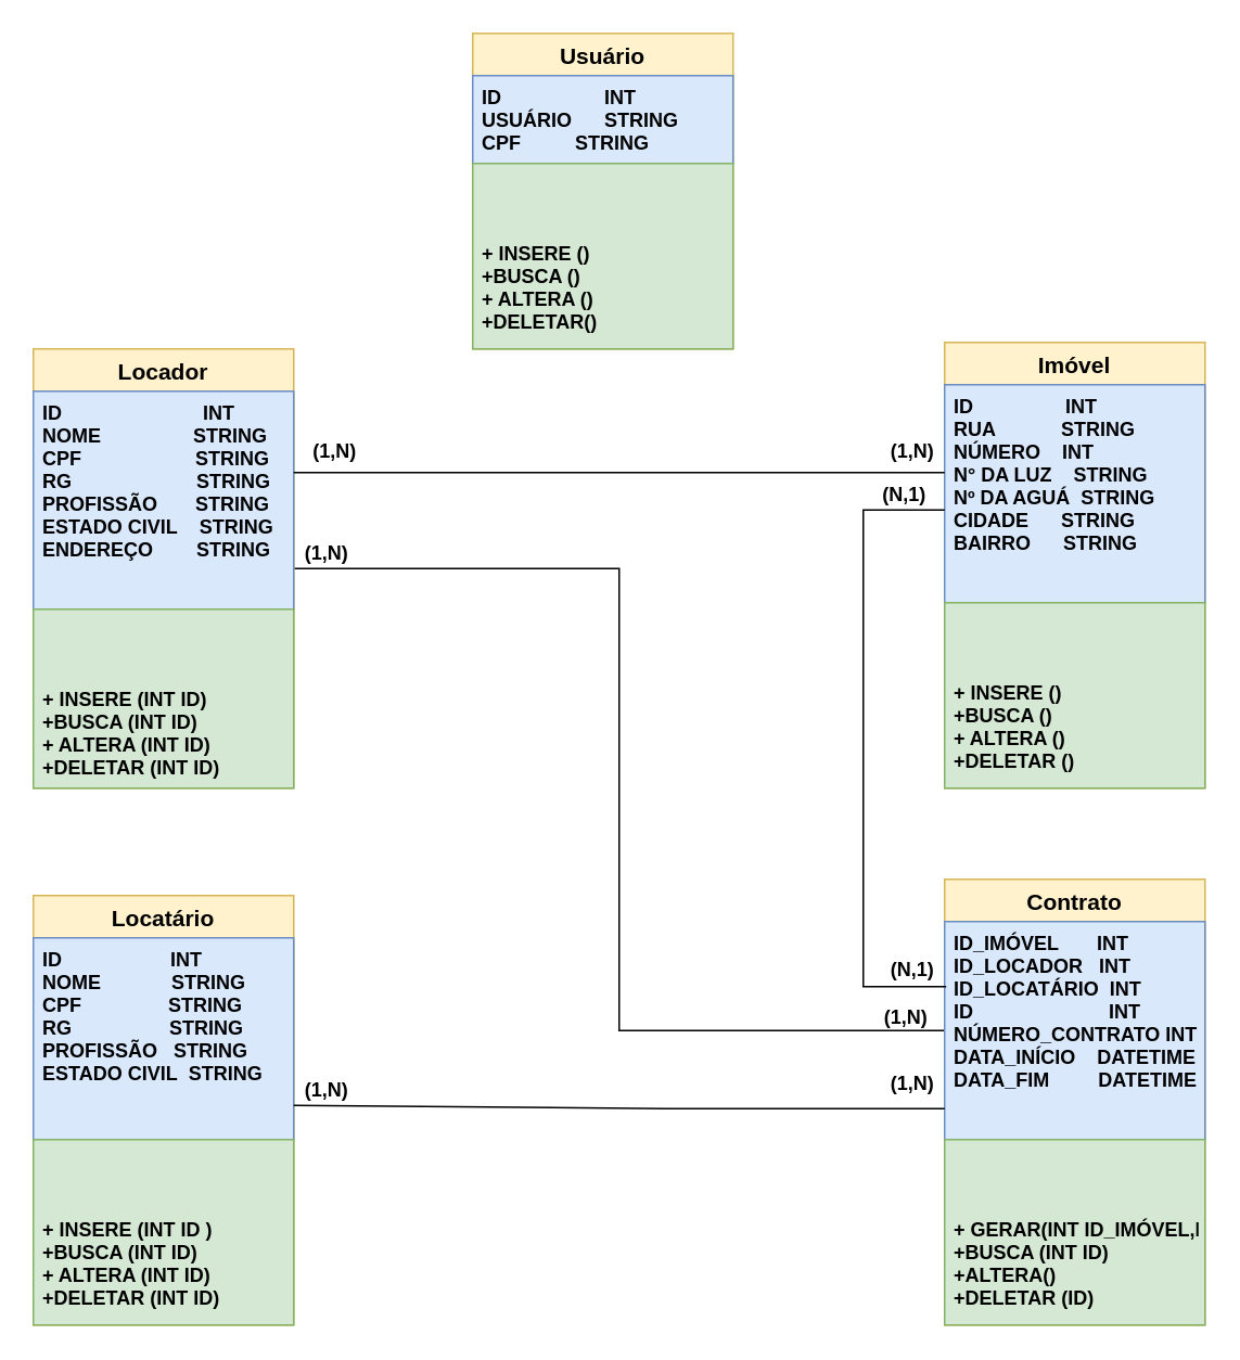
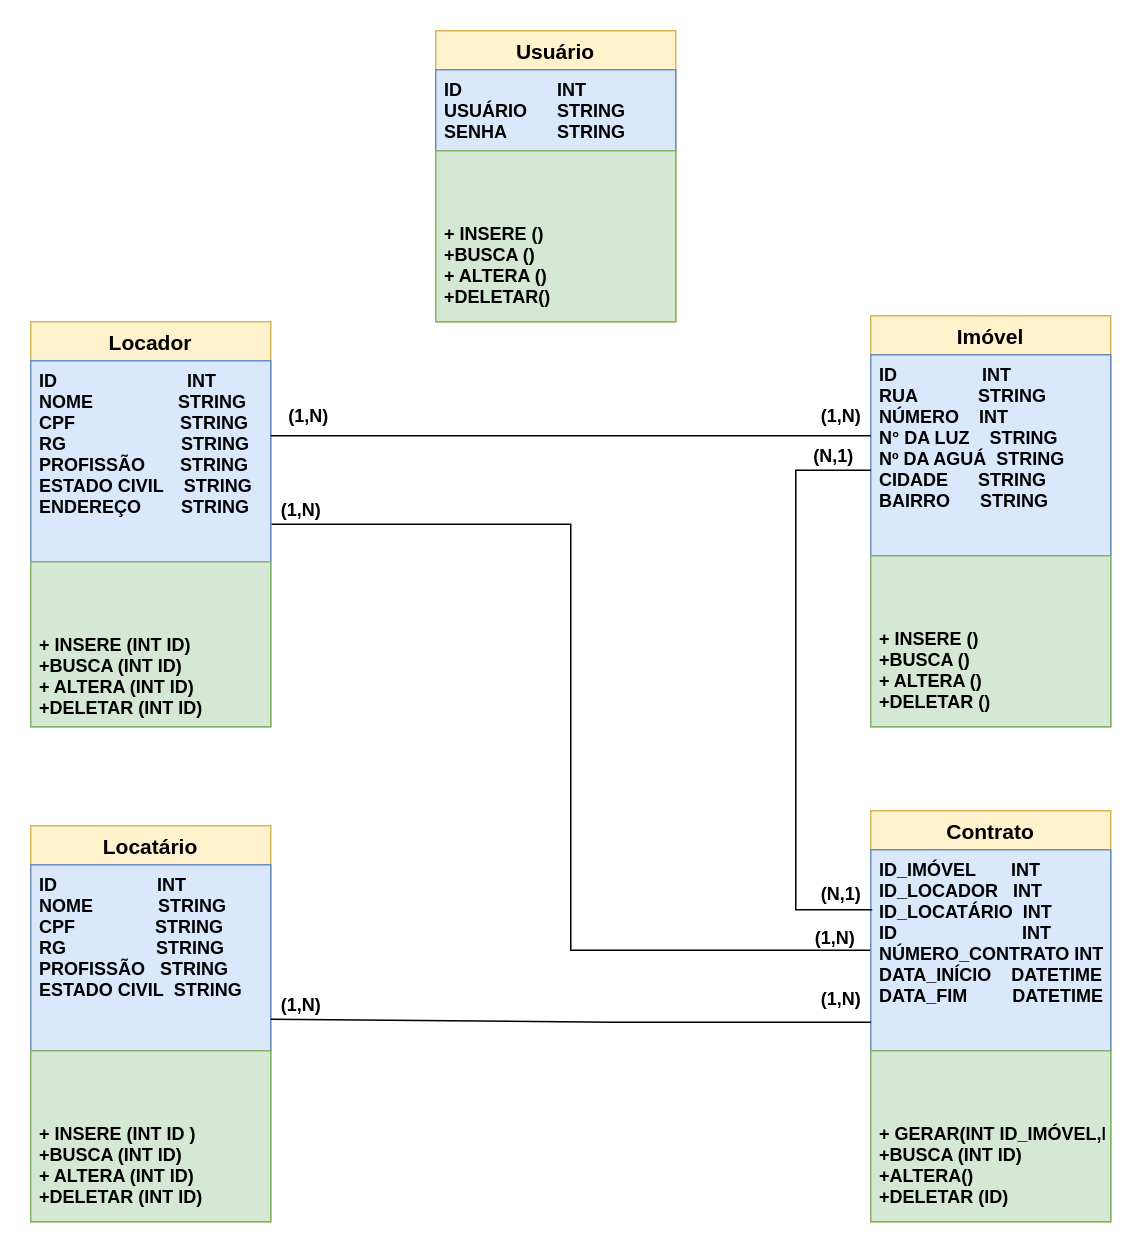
- <mxCell id="3" value="ID                   INT&#10;USUÁRIO      STRING&#10;CPF          STRING&#10;&#10;&#10;&#10;&#10;" style="text;strokeColor=#6c8ebf;fillColor=#dae8fc;spacingLeft=4;spacingRight=4;overflow=hidden;rotatable=0;points=[[0,0.5],[1,0.5]];portConstraint=eastwest;fontSize=12;fontStyle=1" parent="2" vertex="1"><mxGeometry y="26" width="160" height="54" as="geometry" /></mxCell>
+ <mxCell id="3" value="ID                   INT&#10;USUÁRIO      STRING&#10;SENHA          STRING&#10;&#10;&#10;&#10;&#10;" style="text;strokeColor=#6c8ebf;fillColor=#dae8fc;spacingLeft=4;spacingRight=4;overflow=hidden;rotatable=0;points=[[0,0.5],[1,0.5]];portConstraint=eastwest;fontSize=12;fontStyle=1" parent="2" vertex="1"><mxGeometry y="26" width="160" height="54" as="geometry" /></mxCell>
